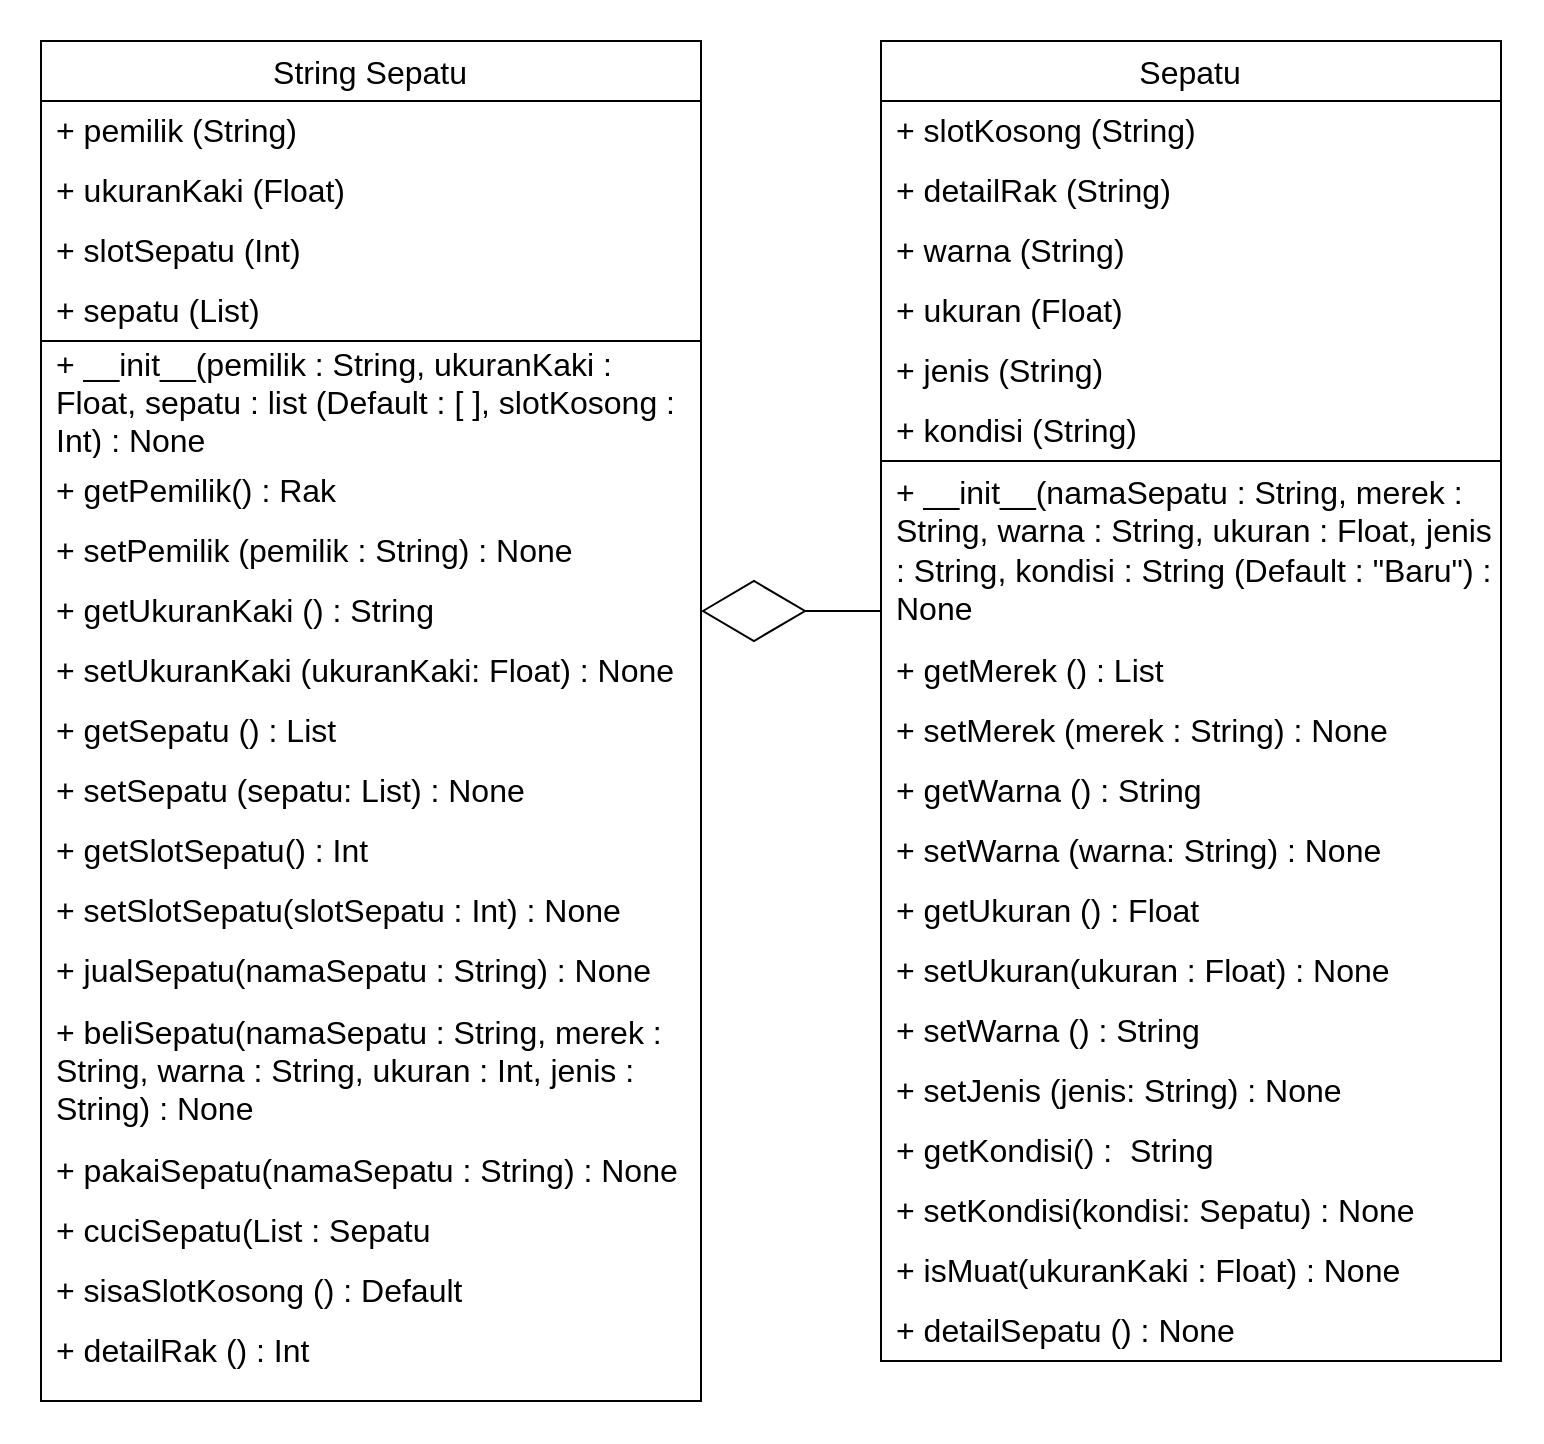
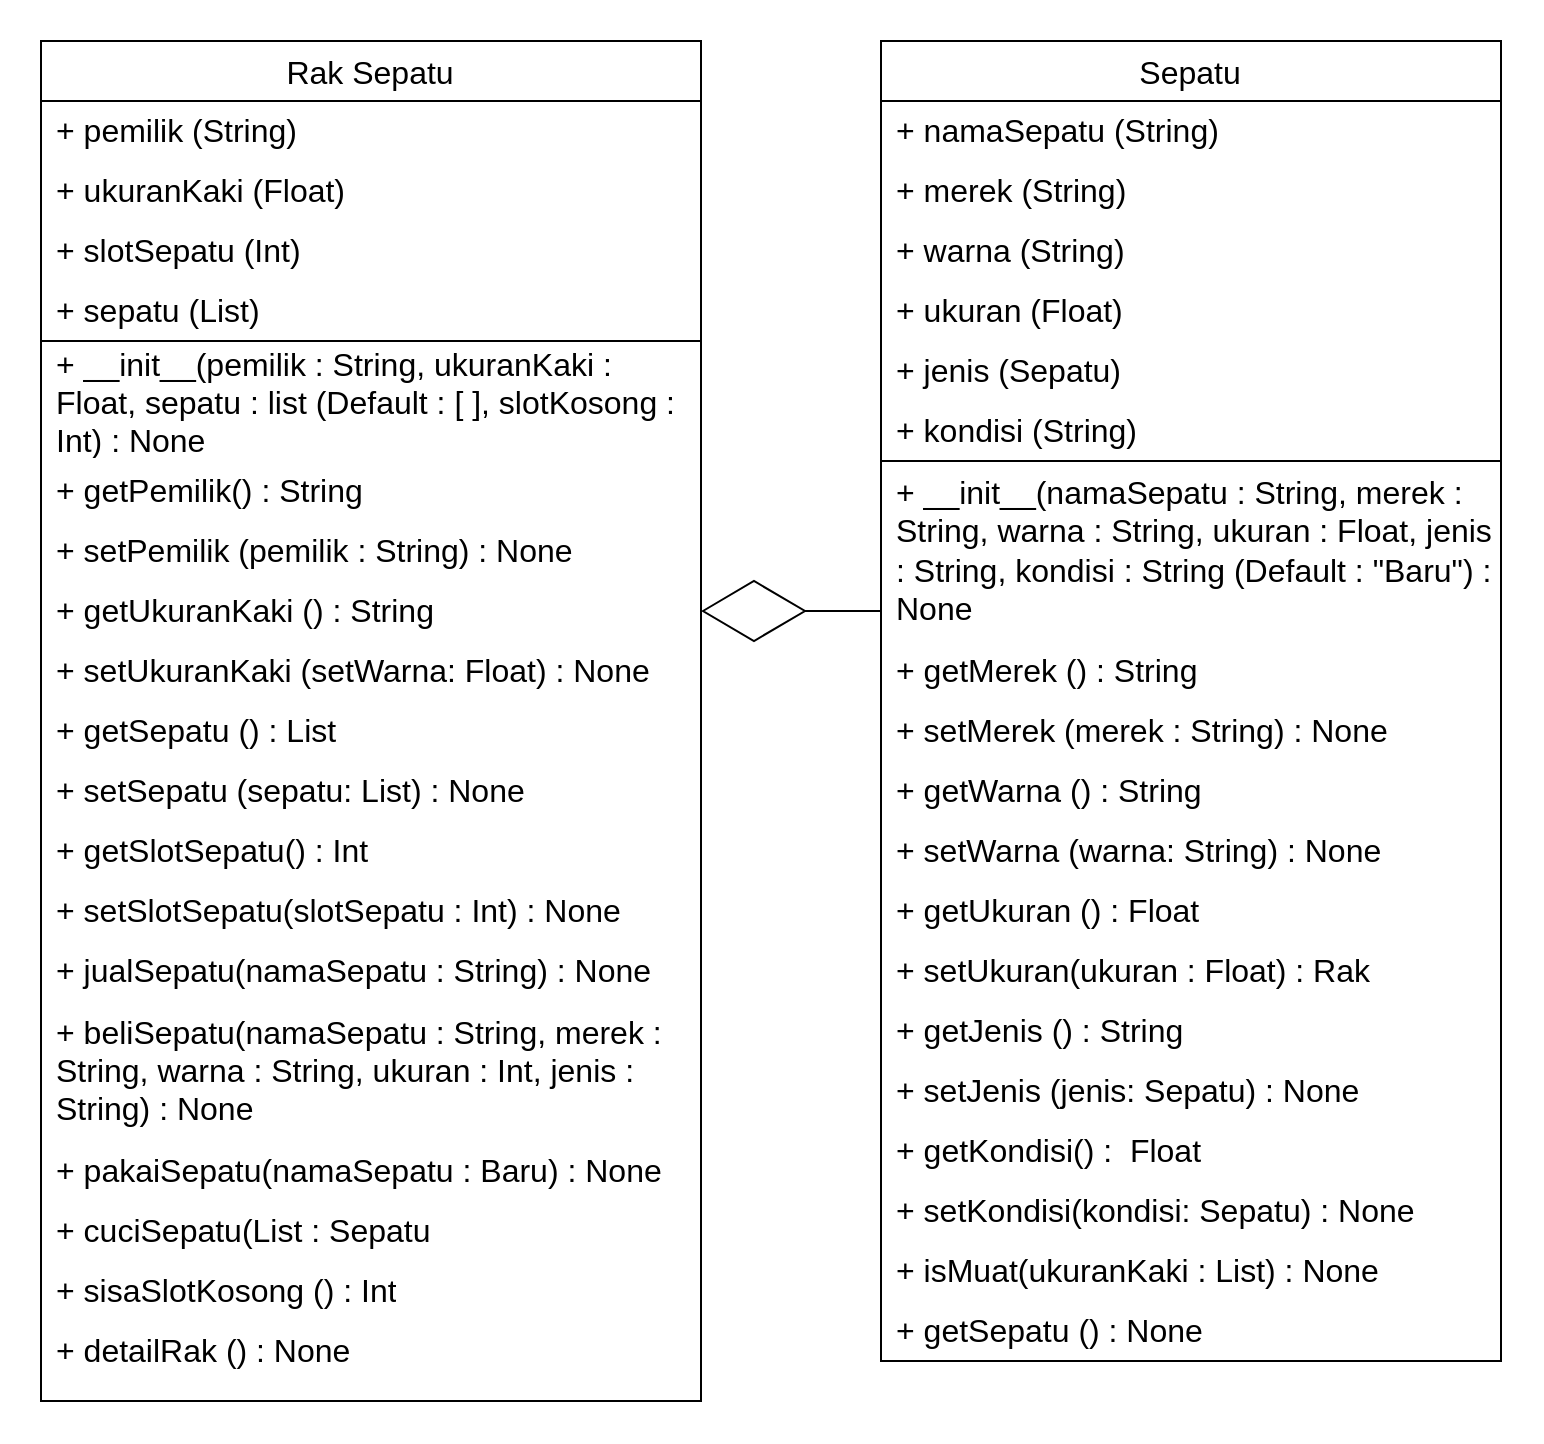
- <mxCell id="42" value="String Sepatu" style="shape=table;startSize=30;container=1;collapsible=0;childLayout=tableLayout;fixedRows=1;rowLines=0;fontStyle=0;fontSize=16;" parent="1" vertex="1"><mxGeometry x="20" y="20" width="330" height="150" as="geometry" /></mxCell>
+ <mxCell id="42" value="Rak Sepatu" style="shape=table;startSize=30;container=1;collapsible=0;childLayout=tableLayout;fixedRows=1;rowLines=0;fontStyle=0;fontSize=16;" parent="1" vertex="1"><mxGeometry x="20" y="20" width="330" height="150" as="geometry" /></mxCell>
- <mxCell id="4" value="+ slotKosong (String)" style="shape=partialRectangle;html=1;whiteSpace=wrap;connectable=0;fillColor=none;top=0;left=0;bottom=0;right=0;align=left;spacingLeft=6;overflow=hidden;strokeColor=inherit;fontSize=16;" parent="3" vertex="1"><mxGeometry width="310" height="30" as="geometry"><mxRectangle width="310" height="30" as="alternateBounds" /></mxGeometry></mxCell>
+ <mxCell id="4" value="+ namaSepatu (String)" style="shape=partialRectangle;html=1;whiteSpace=wrap;connectable=0;fillColor=none;top=0;left=0;bottom=0;right=0;align=left;spacingLeft=6;overflow=hidden;strokeColor=inherit;fontSize=16;" parent="3" vertex="1"><mxGeometry width="310" height="30" as="geometry"><mxRectangle width="310" height="30" as="alternateBounds" /></mxGeometry></mxCell>
- <mxCell id="6" value="+ detailRak (String)" style="shape=partialRectangle;html=1;whiteSpace=wrap;connectable=0;fillColor=none;top=0;left=0;bottom=0;right=0;align=left;spacingLeft=6;overflow=hidden;strokeColor=inherit;fontSize=16;" parent="5" vertex="1"><mxGeometry width="310" height="30" as="geometry"><mxRectangle width="310" height="30" as="alternateBounds" /></mxGeometry></mxCell>
+ <mxCell id="6" value="+ merek (String)" style="shape=partialRectangle;html=1;whiteSpace=wrap;connectable=0;fillColor=none;top=0;left=0;bottom=0;right=0;align=left;spacingLeft=6;overflow=hidden;strokeColor=inherit;fontSize=16;" parent="5" vertex="1"><mxGeometry width="310" height="30" as="geometry"><mxRectangle width="310" height="30" as="alternateBounds" /></mxGeometry></mxCell>
- <mxCell id="12" value="+ jenis (String)" style="shape=partialRectangle;html=1;whiteSpace=wrap;connectable=0;fillColor=none;top=0;left=0;bottom=0;right=0;align=left;spacingLeft=6;overflow=hidden;strokeColor=inherit;fontSize=16;" parent="11" vertex="1"><mxGeometry width="310" height="30" as="geometry"><mxRectangle width="310" height="30" as="alternateBounds" /></mxGeometry></mxCell>
+ <mxCell id="12" value="+ jenis (Sepatu)" style="shape=partialRectangle;html=1;whiteSpace=wrap;connectable=0;fillColor=none;top=0;left=0;bottom=0;right=0;align=left;spacingLeft=6;overflow=hidden;strokeColor=inherit;fontSize=16;" parent="11" vertex="1"><mxGeometry width="310" height="30" as="geometry"><mxRectangle width="310" height="30" as="alternateBounds" /></mxGeometry></mxCell>
- <mxCell id="55" value="+ getPemilik() : Rak" style="shape=partialRectangle;html=1;whiteSpace=wrap;connectable=0;fillColor=none;top=0;left=0;bottom=0;right=0;align=left;spacingLeft=6;overflow=hidden;strokeColor=inherit;fontSize=16;strokeWidth=8;" parent="54" vertex="1"><mxGeometry width="330" height="30" as="geometry"><mxRectangle width="330" height="30" as="alternateBounds" /></mxGeometry></mxCell>
+ <mxCell id="55" value="+ getPemilik() : String" style="shape=partialRectangle;html=1;whiteSpace=wrap;connectable=0;fillColor=none;top=0;left=0;bottom=0;right=0;align=left;spacingLeft=6;overflow=hidden;strokeColor=inherit;fontSize=16;strokeWidth=8;" parent="54" vertex="1"><mxGeometry width="330" height="30" as="geometry"><mxRectangle width="330" height="30" as="alternateBounds" /></mxGeometry></mxCell>
- <mxCell id="61" value="+ setUkuranKaki (ukuranKaki: Float) : None" style="shape=partialRectangle;html=1;whiteSpace=wrap;connectable=0;fillColor=none;top=0;left=0;bottom=0;right=0;align=left;spacingLeft=6;overflow=hidden;strokeColor=inherit;fontSize=16;strokeWidth=8;" parent="60" vertex="1"><mxGeometry width="330" height="30" as="geometry"><mxRectangle width="330" height="30" as="alternateBounds" /></mxGeometry></mxCell>
+ <mxCell id="61" value="+ setUkuranKaki (setWarna: Float) : None" style="shape=partialRectangle;html=1;whiteSpace=wrap;connectable=0;fillColor=none;top=0;left=0;bottom=0;right=0;align=left;spacingLeft=6;overflow=hidden;strokeColor=inherit;fontSize=16;strokeWidth=8;" parent="60" vertex="1"><mxGeometry width="330" height="30" as="geometry"><mxRectangle width="330" height="30" as="alternateBounds" /></mxGeometry></mxCell>
- <mxCell id="19" value="+ getMerek () : List" style="shape=partialRectangle;html=1;whiteSpace=wrap;connectable=0;fillColor=none;top=0;left=0;bottom=0;right=0;align=left;spacingLeft=6;overflow=hidden;strokeColor=inherit;fontSize=16;strokeWidth=8;" parent="18" vertex="1"><mxGeometry width="310" height="30" as="geometry"><mxRectangle width="310" height="30" as="alternateBounds" /></mxGeometry></mxCell>
+ <mxCell id="19" value="+ getMerek () : String" style="shape=partialRectangle;html=1;whiteSpace=wrap;connectable=0;fillColor=none;top=0;left=0;bottom=0;right=0;align=left;spacingLeft=6;overflow=hidden;strokeColor=inherit;fontSize=16;strokeWidth=8;" parent="18" vertex="1"><mxGeometry width="310" height="30" as="geometry"><mxRectangle width="310" height="30" as="alternateBounds" /></mxGeometry></mxCell>
- <mxCell id="29" value="+ setUkuran(ukuran : Float) : None" style="shape=partialRectangle;html=1;whiteSpace=wrap;connectable=0;fillColor=none;top=0;left=0;bottom=0;right=0;align=left;spacingLeft=6;overflow=hidden;strokeColor=inherit;fontSize=16;strokeWidth=8;" vertex="1" parent="28"><mxGeometry width="310" height="30" as="geometry"><mxRectangle width="310" height="30" as="alternateBounds" /></mxGeometry></mxCell>
+ <mxCell id="29" value="+ setUkuran(ukuran : Float) : Rak" style="shape=partialRectangle;html=1;whiteSpace=wrap;connectable=0;fillColor=none;top=0;left=0;bottom=0;right=0;align=left;spacingLeft=6;overflow=hidden;strokeColor=inherit;fontSize=16;strokeWidth=8;" vertex="1" parent="28"><mxGeometry width="310" height="30" as="geometry"><mxRectangle width="310" height="30" as="alternateBounds" /></mxGeometry></mxCell>
- <mxCell id="31" value="+ setWarna () : String" style="shape=partialRectangle;html=1;whiteSpace=wrap;connectable=0;fillColor=none;top=0;left=0;bottom=0;right=0;align=left;spacingLeft=6;overflow=hidden;strokeColor=inherit;fontSize=16;strokeWidth=8;" parent="30" vertex="1"><mxGeometry width="310" height="30" as="geometry"><mxRectangle width="310" height="30" as="alternateBounds" /></mxGeometry></mxCell>
+ <mxCell id="31" value="+ getJenis () : String" style="shape=partialRectangle;html=1;whiteSpace=wrap;connectable=0;fillColor=none;top=0;left=0;bottom=0;right=0;align=left;spacingLeft=6;overflow=hidden;strokeColor=inherit;fontSize=16;strokeWidth=8;" parent="30" vertex="1"><mxGeometry width="310" height="30" as="geometry"><mxRectangle width="310" height="30" as="alternateBounds" /></mxGeometry></mxCell>
- <mxCell id="33" value="+ setJenis (jenis: String) : None" style="shape=partialRectangle;html=1;whiteSpace=wrap;connectable=0;fillColor=none;top=0;left=0;bottom=0;right=0;align=left;spacingLeft=6;overflow=hidden;strokeColor=inherit;fontSize=16;strokeWidth=8;" parent="32" vertex="1"><mxGeometry width="310" height="30" as="geometry"><mxRectangle width="310" height="30" as="alternateBounds" /></mxGeometry></mxCell>
+ <mxCell id="33" value="+ setJenis (jenis: Sepatu) : None" style="shape=partialRectangle;html=1;whiteSpace=wrap;connectable=0;fillColor=none;top=0;left=0;bottom=0;right=0;align=left;spacingLeft=6;overflow=hidden;strokeColor=inherit;fontSize=16;strokeWidth=8;" parent="32" vertex="1"><mxGeometry width="310" height="30" as="geometry"><mxRectangle width="310" height="30" as="alternateBounds" /></mxGeometry></mxCell>
- <mxCell id="35" value="+ getKondisi() :&amp;nbsp; String" style="shape=partialRectangle;html=1;whiteSpace=wrap;connectable=0;fillColor=none;top=0;left=0;bottom=0;right=0;align=left;spacingLeft=6;overflow=hidden;strokeColor=inherit;fontSize=16;strokeWidth=8;" parent="34" vertex="1"><mxGeometry width="310" height="30" as="geometry"><mxRectangle width="310" height="30" as="alternateBounds" /></mxGeometry></mxCell>
+ <mxCell id="35" value="+ getKondisi() :&amp;nbsp; Float" style="shape=partialRectangle;html=1;whiteSpace=wrap;connectable=0;fillColor=none;top=0;left=0;bottom=0;right=0;align=left;spacingLeft=6;overflow=hidden;strokeColor=inherit;fontSize=16;strokeWidth=8;" parent="34" vertex="1"><mxGeometry width="310" height="30" as="geometry"><mxRectangle width="310" height="30" as="alternateBounds" /></mxGeometry></mxCell>
- <mxCell id="75" value="+ pakaiSepatu(namaSepatu : String) : None" style="shape=partialRectangle;html=1;whiteSpace=wrap;connectable=0;fillColor=none;top=0;left=0;bottom=0;right=0;align=left;spacingLeft=6;overflow=hidden;strokeColor=inherit;fontSize=16;strokeWidth=8;" parent="74" vertex="1"><mxGeometry width="330" height="30" as="geometry"><mxRectangle width="330" height="30" as="alternateBounds" /></mxGeometry></mxCell>
+ <mxCell id="75" value="+ pakaiSepatu(namaSepatu : Baru) : None" style="shape=partialRectangle;html=1;whiteSpace=wrap;connectable=0;fillColor=none;top=0;left=0;bottom=0;right=0;align=left;spacingLeft=6;overflow=hidden;strokeColor=inherit;fontSize=16;strokeWidth=8;" parent="74" vertex="1"><mxGeometry width="330" height="30" as="geometry"><mxRectangle width="330" height="30" as="alternateBounds" /></mxGeometry></mxCell>
- <mxCell id="39" value="+ isMuat(ukuranKaki : Float) : None" style="shape=partialRectangle;html=1;whiteSpace=wrap;connectable=0;fillColor=none;top=0;left=0;bottom=0;right=0;align=left;spacingLeft=6;overflow=hidden;strokeColor=inherit;fontSize=16;strokeWidth=8;" parent="38" vertex="1"><mxGeometry width="310" height="30" as="geometry"><mxRectangle width="310" height="30" as="alternateBounds" /></mxGeometry></mxCell>
+ <mxCell id="39" value="+ isMuat(ukuranKaki : List) : None" style="shape=partialRectangle;html=1;whiteSpace=wrap;connectable=0;fillColor=none;top=0;left=0;bottom=0;right=0;align=left;spacingLeft=6;overflow=hidden;strokeColor=inherit;fontSize=16;strokeWidth=8;" parent="38" vertex="1"><mxGeometry width="310" height="30" as="geometry"><mxRectangle width="310" height="30" as="alternateBounds" /></mxGeometry></mxCell>
- <mxCell id="79" value="+ sisaSlotKosong () : Default" style="shape=partialRectangle;html=1;whiteSpace=wrap;connectable=0;fillColor=none;top=0;left=0;bottom=0;right=0;align=left;spacingLeft=6;overflow=hidden;strokeColor=inherit;fontSize=16;strokeWidth=8;" parent="78" vertex="1"><mxGeometry width="330" height="30" as="geometry"><mxRectangle width="330" height="30" as="alternateBounds" /></mxGeometry></mxCell>
+ <mxCell id="79" value="+ sisaSlotKosong () : Int" style="shape=partialRectangle;html=1;whiteSpace=wrap;connectable=0;fillColor=none;top=0;left=0;bottom=0;right=0;align=left;spacingLeft=6;overflow=hidden;strokeColor=inherit;fontSize=16;strokeWidth=8;" parent="78" vertex="1"><mxGeometry width="330" height="30" as="geometry"><mxRectangle width="330" height="30" as="alternateBounds" /></mxGeometry></mxCell>
- <mxCell id="41" value="+ detailSepatu () : None" style="shape=partialRectangle;html=1;whiteSpace=wrap;connectable=0;fillColor=none;top=0;left=0;bottom=0;right=0;align=left;spacingLeft=6;overflow=hidden;strokeColor=inherit;fontSize=16;strokeWidth=8;" parent="40" vertex="1"><mxGeometry width="310" height="30" as="geometry"><mxRectangle width="310" height="30" as="alternateBounds" /></mxGeometry></mxCell>
+ <mxCell id="41" value="+ getSepatu () : None" style="shape=partialRectangle;html=1;whiteSpace=wrap;connectable=0;fillColor=none;top=0;left=0;bottom=0;right=0;align=left;spacingLeft=6;overflow=hidden;strokeColor=inherit;fontSize=16;strokeWidth=8;" parent="40" vertex="1"><mxGeometry width="310" height="30" as="geometry"><mxRectangle width="310" height="30" as="alternateBounds" /></mxGeometry></mxCell>
- <mxCell id="81" value="+ detailRak () : Int" style="shape=partialRectangle;html=1;whiteSpace=wrap;connectable=0;fillColor=none;top=0;left=0;bottom=0;right=0;align=left;spacingLeft=6;overflow=hidden;strokeColor=inherit;fontSize=16;strokeWidth=8;" parent="80" vertex="1"><mxGeometry width="330" height="30" as="geometry"><mxRectangle width="330" height="30" as="alternateBounds" /></mxGeometry></mxCell>
+ <mxCell id="81" value="+ detailRak () : None" style="shape=partialRectangle;html=1;whiteSpace=wrap;connectable=0;fillColor=none;top=0;left=0;bottom=0;right=0;align=left;spacingLeft=6;overflow=hidden;strokeColor=inherit;fontSize=16;strokeWidth=8;" parent="80" vertex="1"><mxGeometry width="330" height="30" as="geometry"><mxRectangle width="330" height="30" as="alternateBounds" /></mxGeometry></mxCell>
